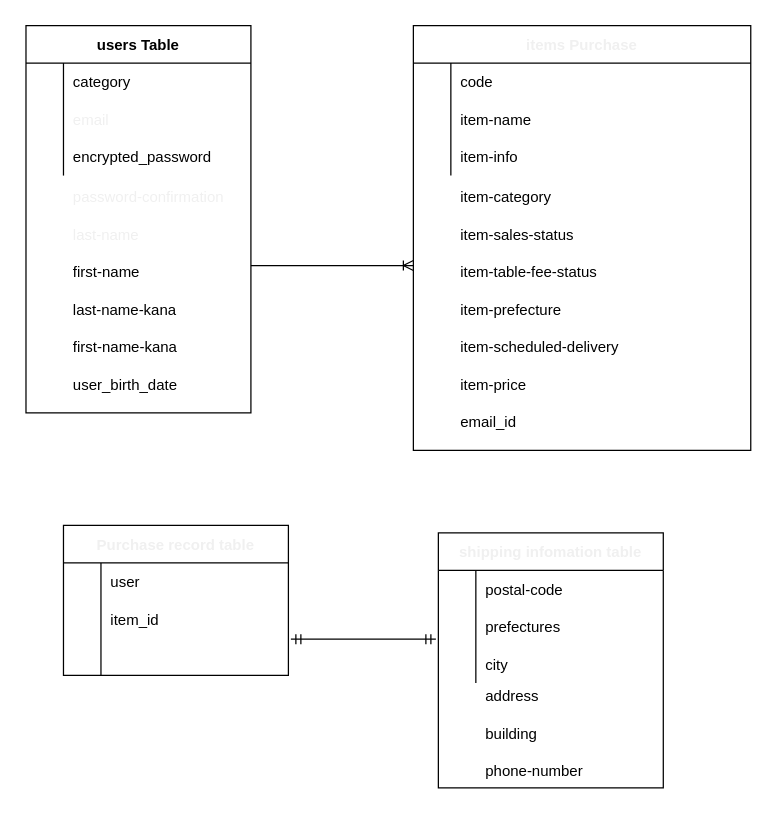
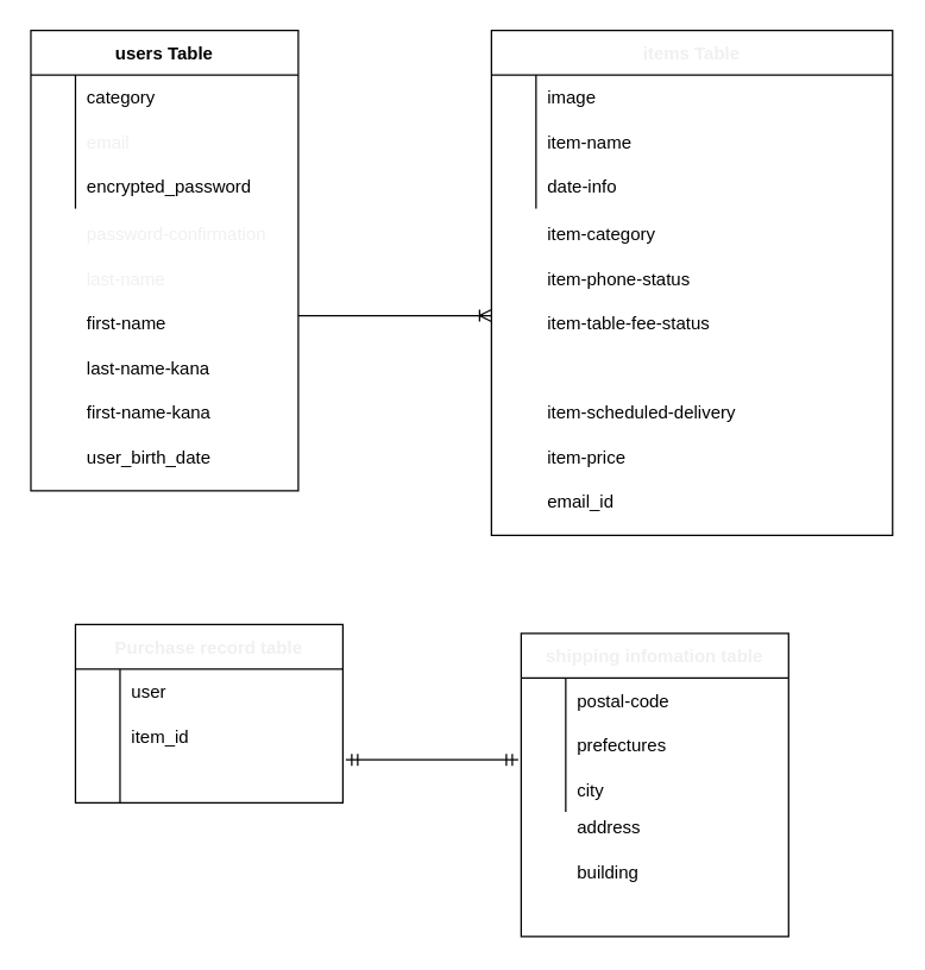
- <mxCell id="18" value="items Purchase" style="shape=table;startSize=30;container=1;collapsible=1;childLayout=tableLayout;fixedRows=1;rowLines=0;fontStyle=1;align=center;resizeLast=1;fontColor=#F0F0F0;" parent="1" vertex="1"><mxGeometry x="330" y="20" width="270" height="340" as="geometry" /></mxCell>
+ <mxCell id="18" value="items Table" style="shape=table;startSize=30;container=1;collapsible=1;childLayout=tableLayout;fixedRows=1;rowLines=0;fontStyle=1;align=center;resizeLast=1;fontColor=#F0F0F0;" parent="1" vertex="1"><mxGeometry x="330" y="20" width="270" height="340" as="geometry" /></mxCell>
- <mxCell id="21" value="code" style="shape=partialRectangle;connectable=0;fillColor=none;top=0;left=0;bottom=0;right=0;align=left;spacingLeft=6;overflow=hidden;" parent="19" vertex="1"><mxGeometry x="30" width="240" height="30" as="geometry" /></mxCell>
+ <mxCell id="21" value="image" style="shape=partialRectangle;connectable=0;fillColor=none;top=0;left=0;bottom=0;right=0;align=left;spacingLeft=6;overflow=hidden;" parent="19" vertex="1"><mxGeometry x="30" width="240" height="30" as="geometry" /></mxCell>
- <mxCell id="27" value="item-info" style="shape=partialRectangle;connectable=0;fillColor=none;top=0;left=0;bottom=0;right=0;align=left;spacingLeft=6;overflow=hidden;" parent="25" vertex="1"><mxGeometry x="30" width="240" height="30" as="geometry" /></mxCell>
+ <mxCell id="27" value="date-info" style="shape=partialRectangle;connectable=0;fillColor=none;top=0;left=0;bottom=0;right=0;align=left;spacingLeft=6;overflow=hidden;" parent="25" vertex="1"><mxGeometry x="30" width="240" height="30" as="geometry" /></mxCell>
- <mxCell id="29" value="item-sales-status" style="shape=partialRectangle;connectable=0;fillColor=none;top=0;left=0;bottom=0;right=0;align=left;spacingLeft=6;overflow=hidden;" parent="1" vertex="1"><mxGeometry x="360" y="172" width="150" height="30" as="geometry" /></mxCell>
+ <mxCell id="29" value="item-phone-status" style="shape=partialRectangle;connectable=0;fillColor=none;top=0;left=0;bottom=0;right=0;align=left;spacingLeft=6;overflow=hidden;" parent="1" vertex="1"><mxGeometry x="360" y="172" width="150" height="30" as="geometry" /></mxCell>
- <mxCell id="31" value="item-prefecture" style="shape=partialRectangle;connectable=0;fillColor=none;top=0;left=0;bottom=0;right=0;align=left;spacingLeft=6;overflow=hidden;" parent="1" vertex="1"><mxGeometry x="360" y="232" width="240" height="30" as="geometry" /></mxCell>
- <mxCell id="62" value="phone-number" style="shape=partialRectangle;connectable=0;fillColor=none;top=0;left=0;bottom=0;right=0;align=left;spacingLeft=6;overflow=hidden;" vertex="1" parent="1"><mxGeometry x="380" y="601" width="150" height="30" as="geometry" /></mxCell>
